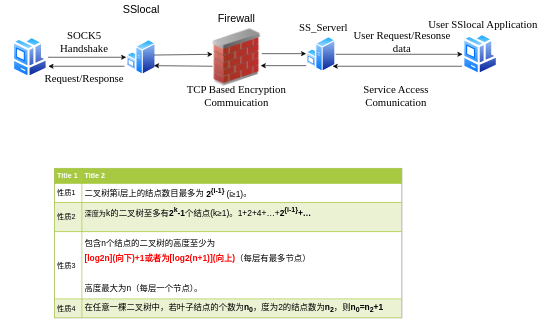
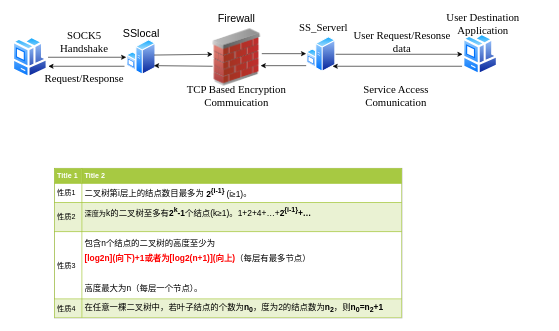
- <mxCell id="15" value="&lt;font style=&quot;font-size: 18px&quot;&gt;SSlocal&lt;/font&gt;" style="text;html=1;strokeColor=none;fillColor=none;align=center;verticalAlign=middle;whiteSpace=wrap;rounded=0;" vertex="1" parent="1"><mxGeometry x="215" y="5" width="40" height="20" as="geometry" /></mxCell>
+ <mxCell id="15" value="&lt;font style=&quot;font-size: 18px&quot;&gt;SSlocal&lt;/font&gt;" style="text;html=1;strokeColor=none;fillColor=none;align=center;verticalAlign=middle;whiteSpace=wrap;rounded=0;" vertex="1" parent="1"><mxGeometry x="215" y="45" width="40" height="20" as="geometry" /></mxCell>
- <mxCell id="17" value="&lt;font style=&quot;font-size: 18px&quot; face=&quot;Times New Roman&quot;&gt;User SSlocal Application&lt;/font&gt;" style="text;html=1;strokeColor=none;fillColor=none;align=center;verticalAlign=middle;whiteSpace=wrap;rounded=0;" vertex="1" parent="1"><mxGeometry x="700" y="30" width="210" height="20" as="geometry" /></mxCell>
+ <mxCell id="17" value="&lt;font style=&quot;font-size: 18px&quot; face=&quot;Times New Roman&quot;&gt;User Destination Application&lt;/font&gt;" style="text;html=1;strokeColor=none;fillColor=none;align=center;verticalAlign=middle;whiteSpace=wrap;rounded=0;" vertex="1" parent="1"><mxGeometry x="700" y="30" width="210" height="20" as="geometry" /></mxCell>
